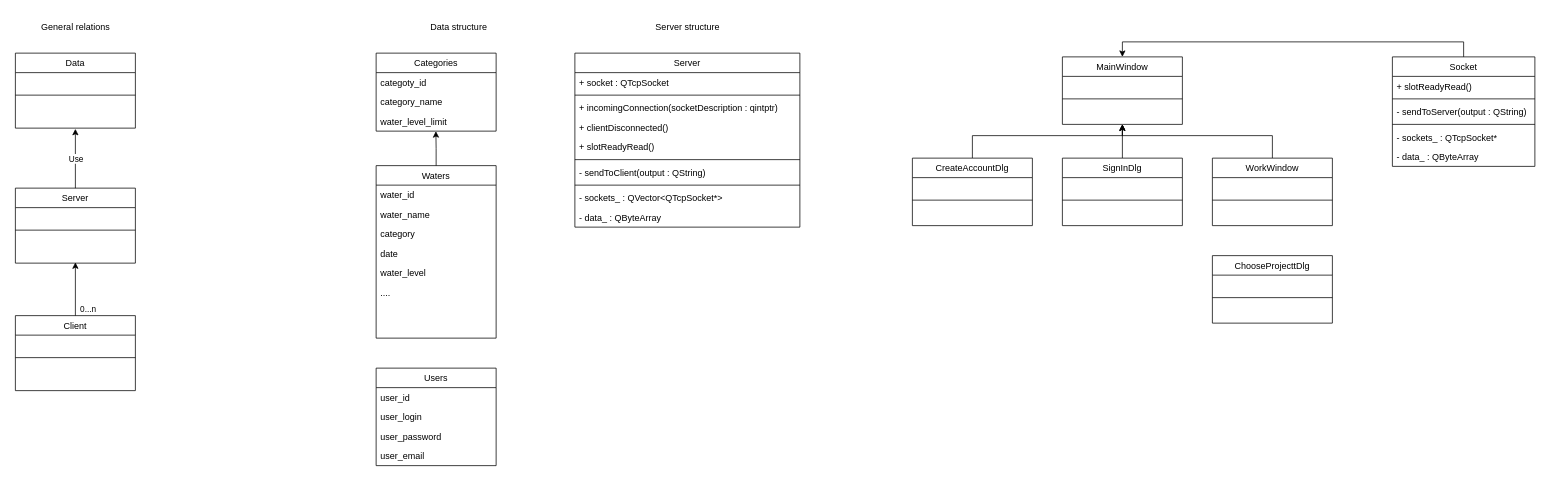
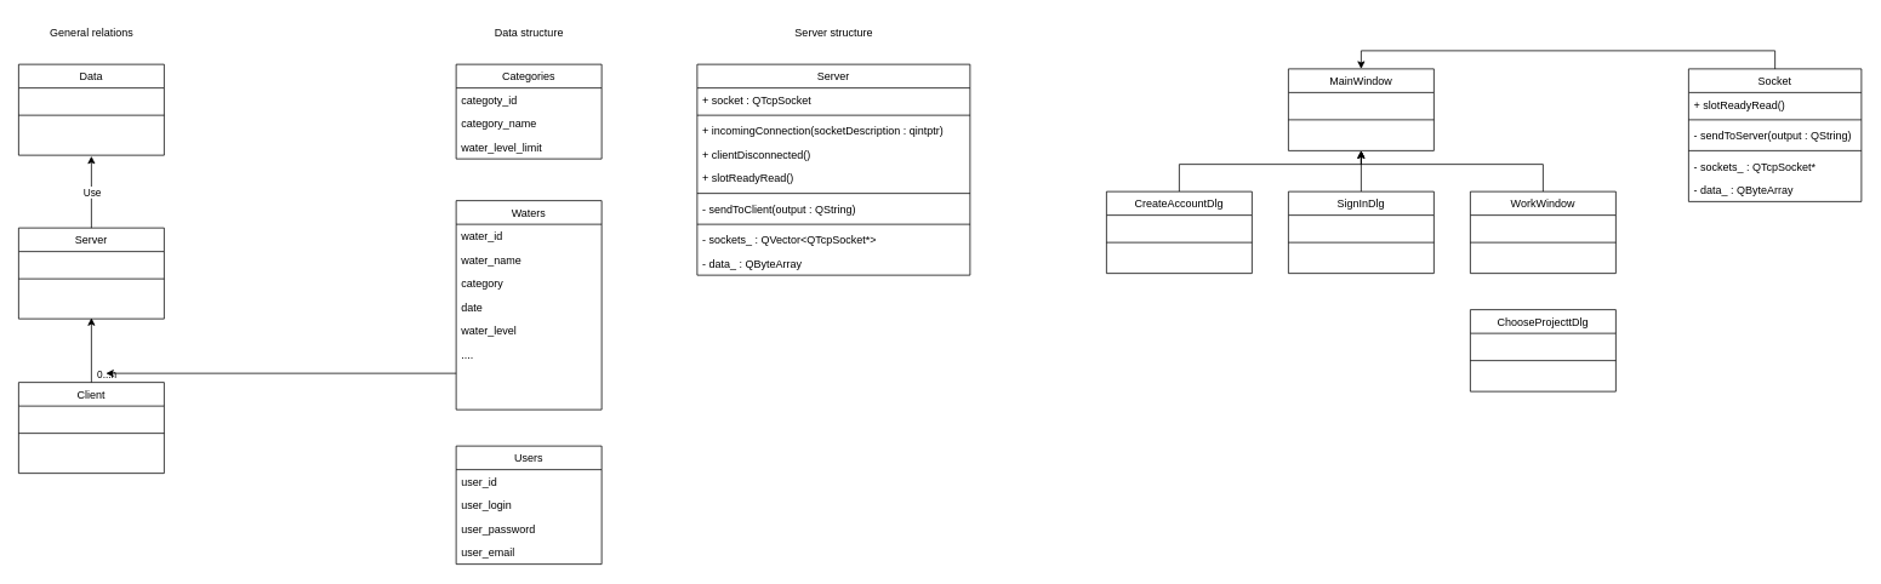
- <mxCell id="19" value="Data structure" style="text;html=1;align=center;verticalAlign=middle;resizable=0;points=[];autosize=1;strokeColor=none;fillColor=none;" parent="1" vertex="1"><mxGeometry x="561" y="20" width="100" height="30" as="geometry" /></mxCell>
+ <mxCell id="19" value="Data structure" style="text;html=1;align=center;verticalAlign=middle;resizable=0;points=[];autosize=1;strokeColor=none;fillColor=none;" parent="1" vertex="1"><mxGeometry x="531" y="20" width="100" height="30" as="geometry" /></mxCell>
- <mxCell id="36" style="edgeStyle=orthogonalEdgeStyle;rounded=0;orthogonalLoop=1;jettySize=auto;html=1;entryX=0.498;entryY=1.006;entryDx=0;entryDy=0;entryPerimeter=0;" parent="1" source="24" target="23" edge="1"><mxGeometry relative="1" as="geometry" /></mxCell>
+ <mxCell id="36" style="edgeStyle=orthogonalEdgeStyle;rounded=0;orthogonalLoop=1;jettySize=auto;html=1;" parent="1" source="24" target="17" edge="1"><mxGeometry relative="1" as="geometry" /></mxCell>
